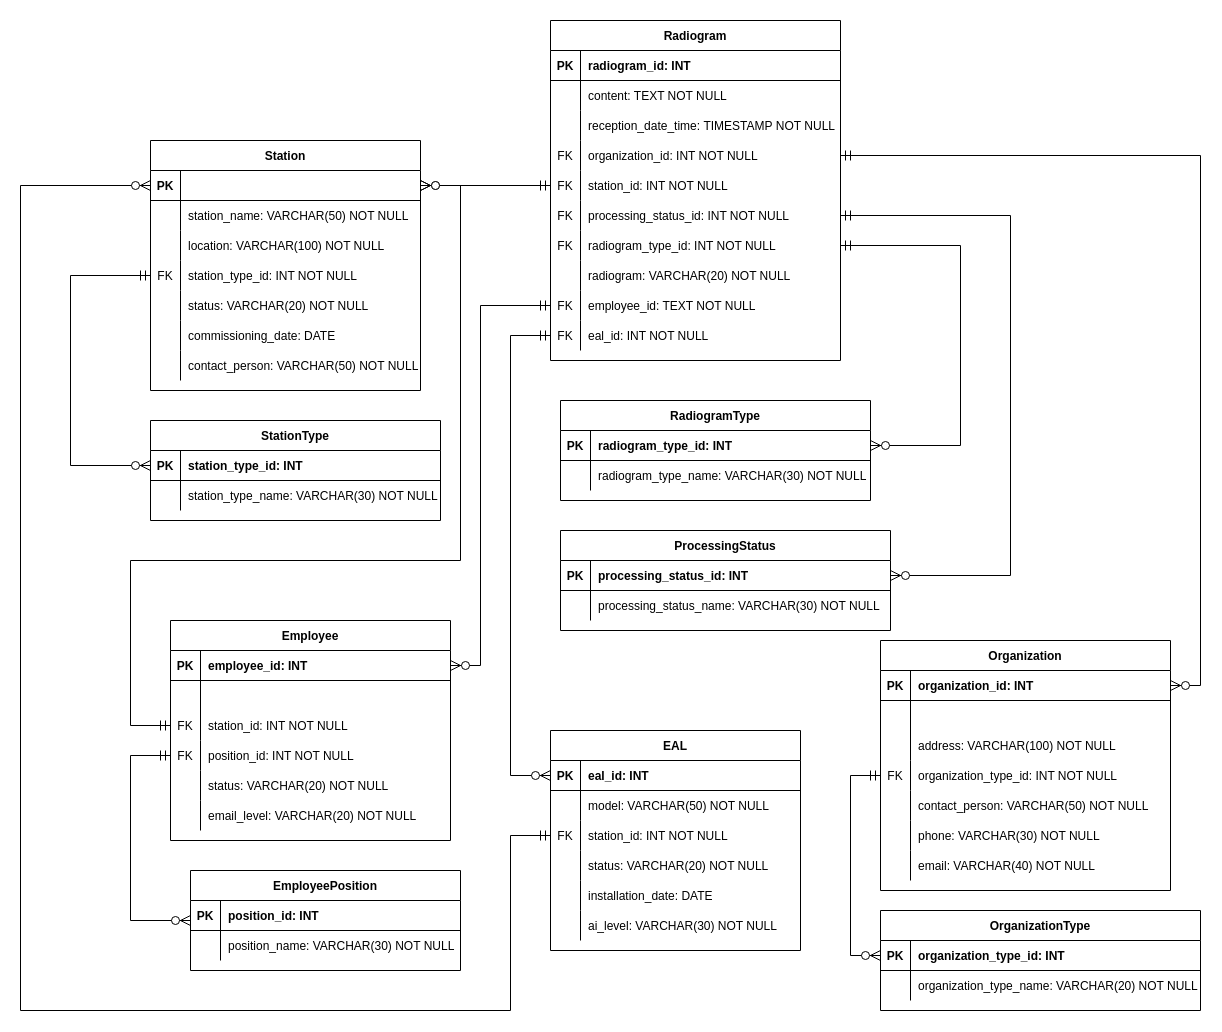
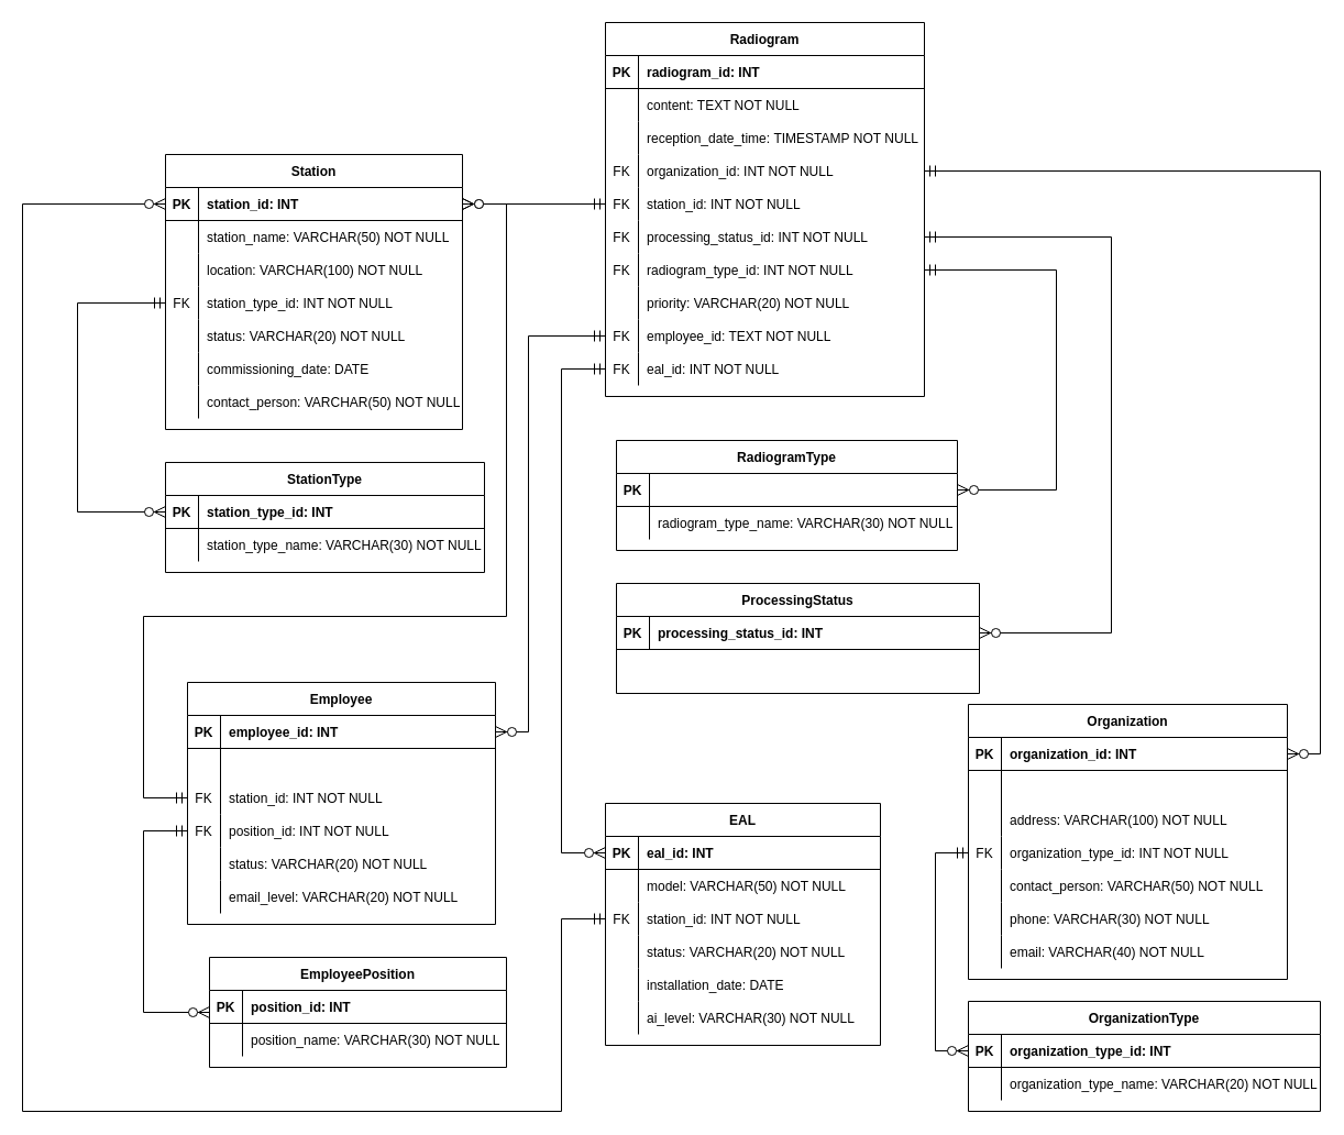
+ <mxCell id="36" value="station_id: INT" style="shape=partialRectangle;overflow=hidden;connectable=0;fillColor=none;top=0;left=0;bottom=0;right=0;align=left;spacingLeft=6;fontStyle=1;" parent="34" vertex="1"><mxGeometry x="30" width="240" height="30" as="geometry"><mxRectangle width="240" height="30" as="alternateBounds" /></mxGeometry></mxCell>
- <mxCell id="26" value="radiogram: VARCHAR(20) NOT NULL" style="shape=partialRectangle;connectable=0;fillColor=none;top=0;left=0;bottom=0;right=0;align=left;spacingLeft=6;overflow=hidden;" parent="24" vertex="1"><mxGeometry x="30" width="260" height="30" as="geometry"><mxRectangle width="260" height="30" as="alternateBounds" /></mxGeometry></mxCell>
+ <mxCell id="26" value="priority: VARCHAR(20) NOT NULL" style="shape=partialRectangle;connectable=0;fillColor=none;top=0;left=0;bottom=0;right=0;align=left;spacingLeft=6;overflow=hidden;" parent="24" vertex="1"><mxGeometry x="30" width="260" height="30" as="geometry"><mxRectangle width="260" height="30" as="alternateBounds" /></mxGeometry></mxCell>
- <mxCell id="137" value="radiogram_type_id: INT" style="shape=partialRectangle;overflow=hidden;connectable=0;fillColor=none;top=0;left=0;bottom=0;right=0;align=left;spacingLeft=6;fontStyle=1;" parent="135" vertex="1"><mxGeometry x="30" width="280" height="30" as="geometry"><mxRectangle width="280" height="30" as="alternateBounds" /></mxGeometry></mxCell>
- <mxCell id="147" value="processing_status_name: VARCHAR(30) NOT NULL" style="shape=partialRectangle;overflow=hidden;connectable=0;fillColor=none;top=0;left=0;bottom=0;right=0;align=left;spacingLeft=6;" parent="145" vertex="1"><mxGeometry x="30" width="300" height="30" as="geometry"><mxRectangle width="300" height="30" as="alternateBounds" /></mxGeometry></mxCell>
